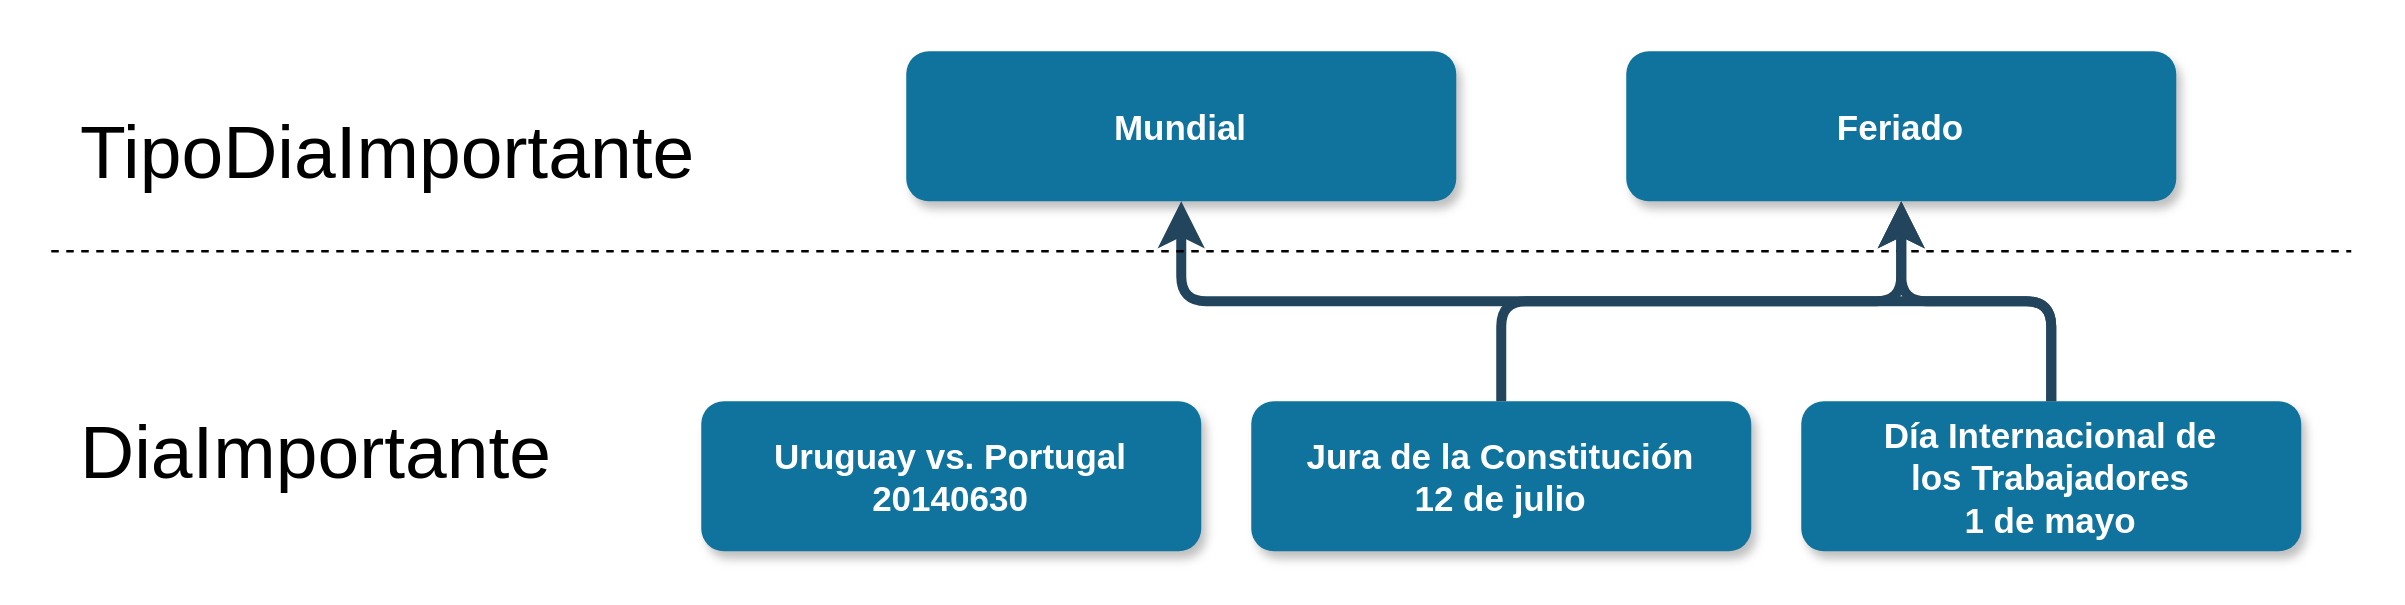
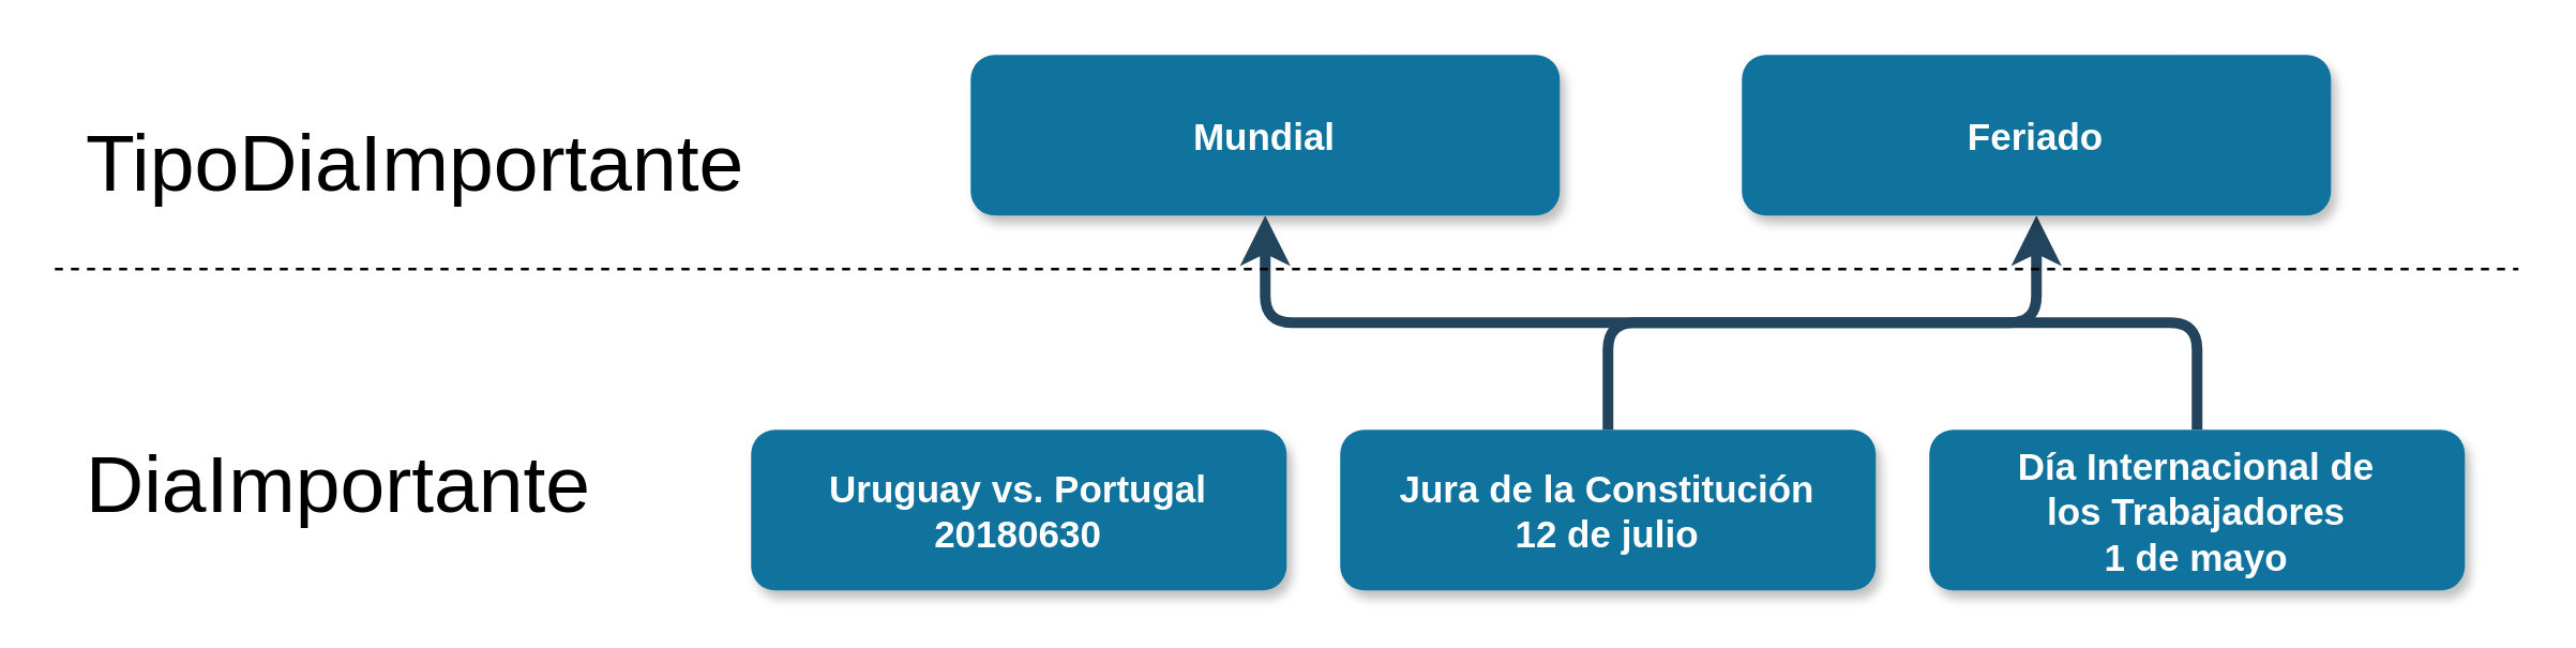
- <mxCell id="12" value="" style="edgeStyle=elbowEdgeStyle;elbow=vertical;strokeWidth=4;endArrow=none;endFill=0;fontStyle=1;strokeColor=#23445D;entryX=0.5;entryY=0;entryDx=0;entryDy=0;exitX=0.5;exitY=1;exitDx=0;exitDy=0;startArrow=classic;startFill=1;" parent="1" source="10" target="11" edge="1"><mxGeometry x="-168" y="380" width="100" height="100" as="geometry"><mxPoint x="482" y="90" as="sourcePoint" /><mxPoint x="582" y="170" as="targetPoint" /></mxGeometry></mxCell>
- <mxCell id="3" value="Uruguay vs. Portugal&#10;20140630" style="rounded=1;fillColor=#10739E;strokeColor=none;shadow=1;gradientColor=none;fontStyle=1;fontColor=#FFFFFF;fontSize=14;" parent="1" vertex="1"><mxGeometry x="280" y="160" width="200" height="60" as="geometry" /></mxCell>
+ <mxCell id="3" value="Uruguay vs. Portugal&#10;20180630" style="rounded=1;fillColor=#10739E;strokeColor=none;shadow=1;gradientColor=none;fontStyle=1;fontColor=#FFFFFF;fontSize=14;" parent="1" vertex="1"><mxGeometry x="280" y="160" width="200" height="60" as="geometry" /></mxCell>
